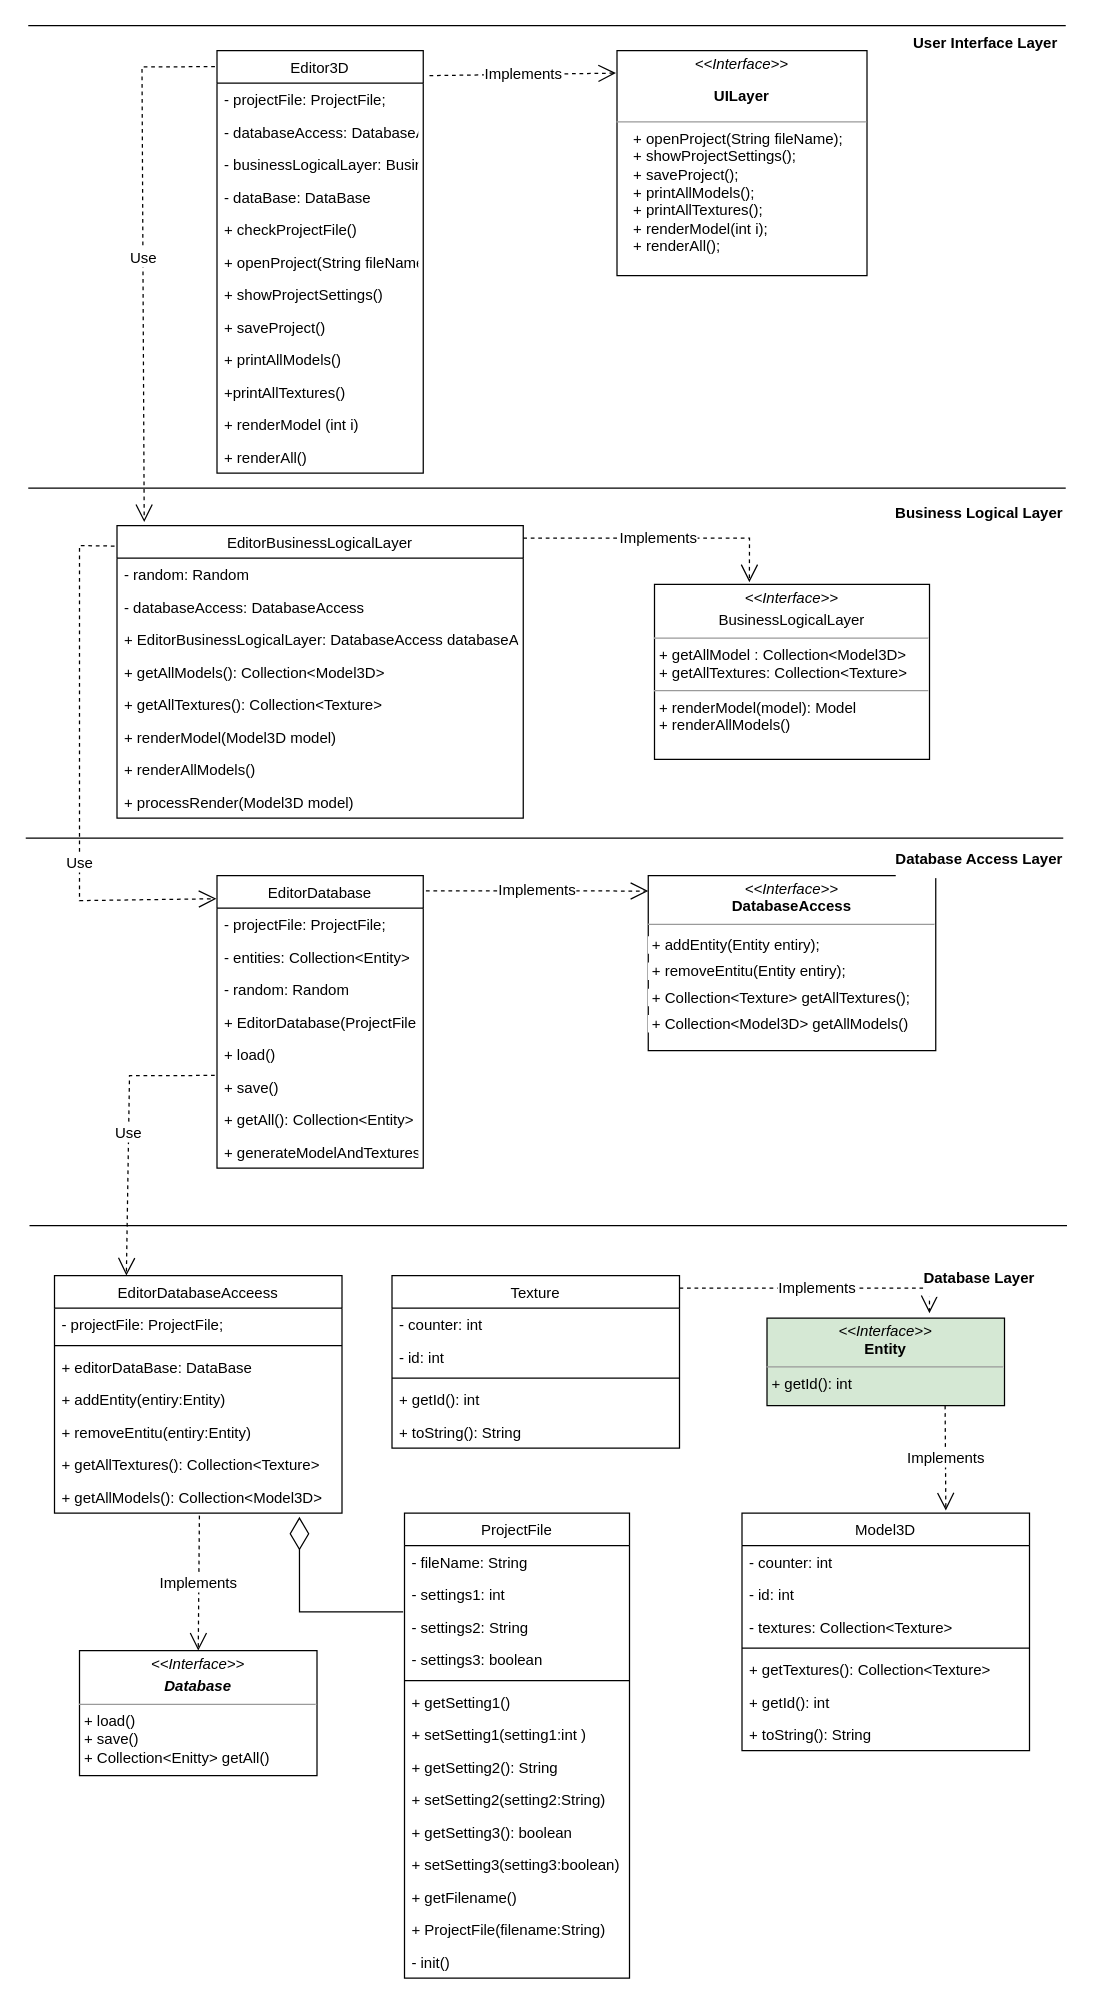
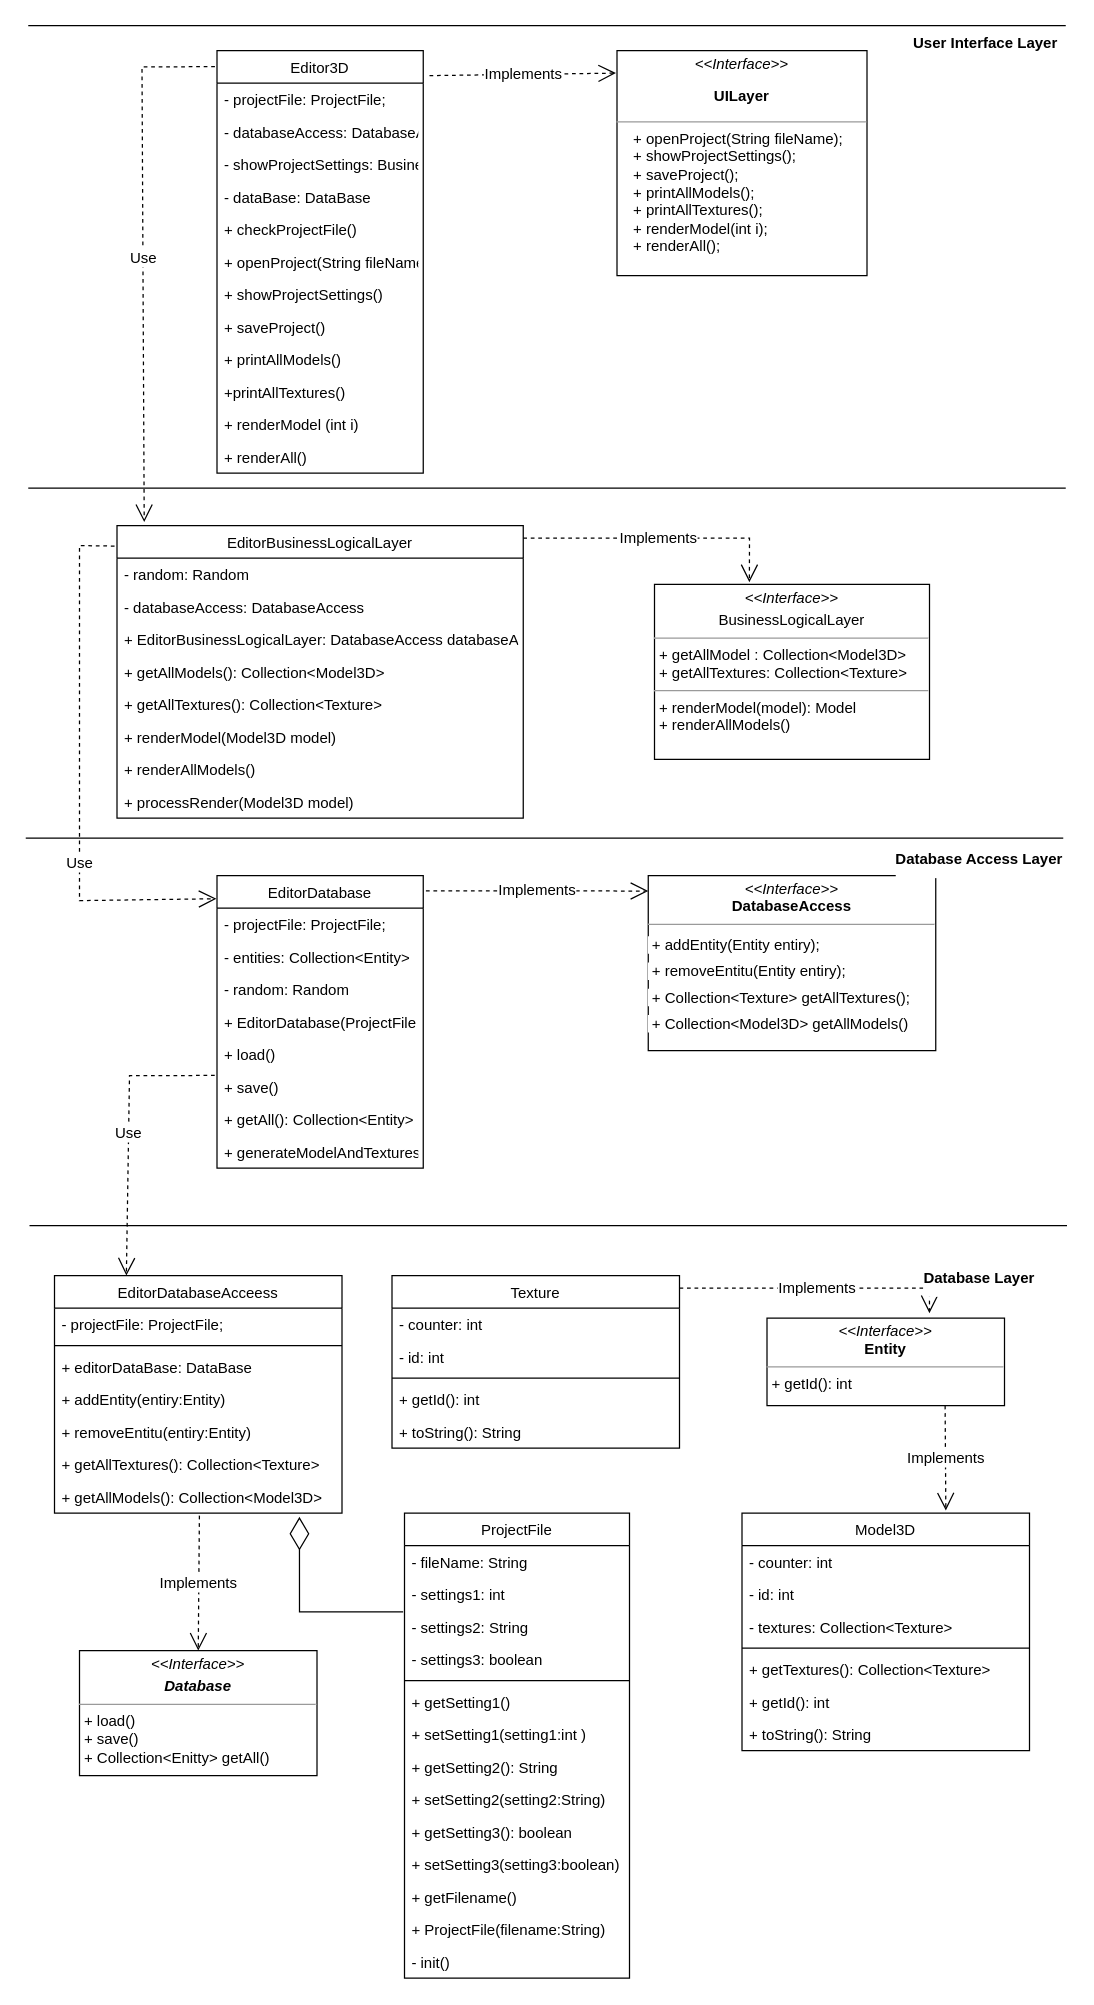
- <mxCell id="5" value="- businessLogicalLayer: BusinessLogicalLayer" style="text;strokeColor=none;fillColor=none;align=left;verticalAlign=top;spacingLeft=4;spacingRight=4;overflow=hidden;rotatable=0;points=[[0,0.5],[1,0.5]];portConstraint=eastwest;labelBackgroundColor=#FFFFFF;fontFamily=Helvetica;fontSize=12;fontColor=#000000;" vertex="1" parent="2"><mxGeometry y="78" width="165" height="26" as="geometry" /></mxCell>
+ <mxCell id="5" value="- showProjectSettings: BusinessLogicalLayer" style="text;strokeColor=none;fillColor=none;align=left;verticalAlign=top;spacingLeft=4;spacingRight=4;overflow=hidden;rotatable=0;points=[[0,0.5],[1,0.5]];portConstraint=eastwest;labelBackgroundColor=#FFFFFF;fontFamily=Helvetica;fontSize=12;fontColor=#000000;" vertex="1" parent="2"><mxGeometry y="78" width="165" height="26" as="geometry" /></mxCell>
- <mxCell id="90" value="Business Logical Layer&#10;&#10;" style="text;align=center;fontStyle=1;verticalAlign=middle;spacingLeft=3;spacingRight=3;strokeColor=none;rotatable=0;points=[[0,0.5],[1,0.5]];portConstraint=eastwest;labelBackgroundColor=#FFFFFF;fontFamily=Helvetica;fontSize=12;fontColor=#000000;" vertex="1" parent="1"><mxGeometry x="743" y="410" width="80" height="26" as="geometry" /></mxCell>
- <mxCell id="18" value="&lt;p style=&quot;margin:0px;margin-top:4px;text-align:center;&quot;&gt;&lt;i&gt;&amp;lt;&amp;lt;Interface&amp;gt;&amp;gt;&lt;/i&gt;&lt;br&gt;&lt;b&gt;Entity&lt;/b&gt;&lt;br&gt;&lt;/p&gt;&lt;hr size=&quot;1&quot;&gt;&lt;p style=&quot;margin:0px;margin-left:4px;&quot;&gt;+ getId(): int&lt;/p&gt;" style="verticalAlign=top;align=left;overflow=fill;fontSize=12;fontFamily=Helvetica;html=1;fillColor=#d5e8d4;" vertex="1" parent="1"><mxGeometry x="613" y="1054" width="190" height="70" as="geometry" /></mxCell>
+ <mxCell id="18" value="&lt;p style=&quot;margin:0px;margin-top:4px;text-align:center;&quot;&gt;&lt;i&gt;&amp;lt;&amp;lt;Interface&amp;gt;&amp;gt;&lt;/i&gt;&lt;br&gt;&lt;b&gt;Entity&lt;/b&gt;&lt;br&gt;&lt;/p&gt;&lt;hr size=&quot;1&quot;&gt;&lt;p style=&quot;margin:0px;margin-left:4px;&quot;&gt;+ getId(): int&lt;/p&gt;" style="verticalAlign=top;align=left;overflow=fill;fontSize=12;fontFamily=Helvetica;html=1;" vertex="1" parent="1"><mxGeometry x="613" y="1054" width="190" height="70" as="geometry" /></mxCell>
